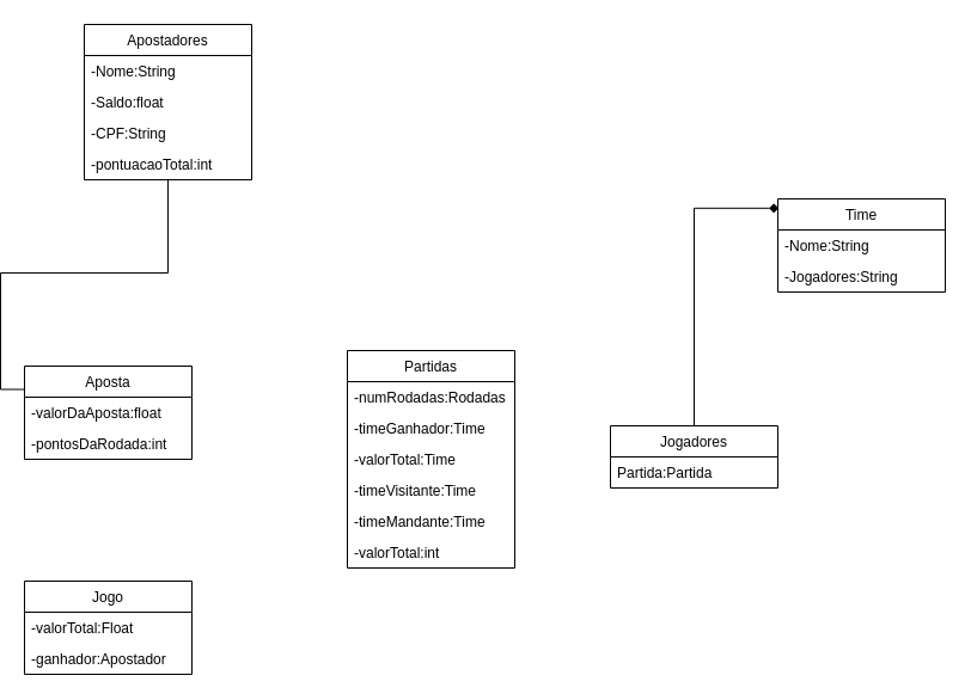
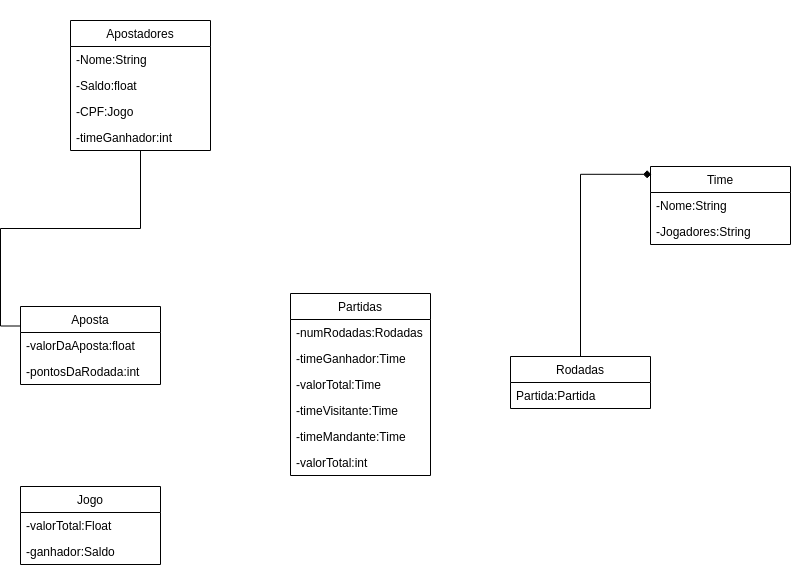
- <mxCell id="6" value="-CPF:String" style="text;strokeColor=none;fillColor=none;align=left;verticalAlign=top;spacingLeft=4;spacingRight=4;overflow=hidden;rotatable=0;points=[[0,0.5],[1,0.5]];portConstraint=eastwest;" parent="3" vertex="1"><mxGeometry y="78" width="140" height="26" as="geometry" /></mxCell>
+ <mxCell id="6" value="-CPF:Jogo" style="text;strokeColor=none;fillColor=none;align=left;verticalAlign=top;spacingLeft=4;spacingRight=4;overflow=hidden;rotatable=0;points=[[0,0.5],[1,0.5]];portConstraint=eastwest;" parent="3" vertex="1"><mxGeometry y="78" width="140" height="26" as="geometry" /></mxCell>
- <mxCell id="7" value="-pontuacaoTotal:int" style="text;strokeColor=none;fillColor=none;align=left;verticalAlign=top;spacingLeft=4;spacingRight=4;overflow=hidden;rotatable=0;points=[[0,0.5],[1,0.5]];portConstraint=eastwest;" parent="3" vertex="1"><mxGeometry y="104" width="140" height="26" as="geometry" /></mxCell>
+ <mxCell id="7" value="-timeGanhador:int" style="text;strokeColor=none;fillColor=none;align=left;verticalAlign=top;spacingLeft=4;spacingRight=4;overflow=hidden;rotatable=0;points=[[0,0.5],[1,0.5]];portConstraint=eastwest;" parent="3" vertex="1"><mxGeometry y="104" width="140" height="26" as="geometry" /></mxCell>
- <mxCell id="25" value="Jogadores" style="swimlane;fontStyle=0;childLayout=stackLayout;horizontal=1;startSize=26;fillColor=none;horizontalStack=0;resizeParent=1;resizeParentMax=0;resizeLast=0;collapsible=1;marginBottom=0;" parent="1" vertex="1"><mxGeometry x="510" y="356" width="140" height="52" as="geometry" /></mxCell>
+ <mxCell id="25" value="Rodadas" style="swimlane;fontStyle=0;childLayout=stackLayout;horizontal=1;startSize=26;fillColor=none;horizontalStack=0;resizeParent=1;resizeParentMax=0;resizeLast=0;collapsible=1;marginBottom=0;" parent="1" vertex="1"><mxGeometry x="510" y="356" width="140" height="52" as="geometry" /></mxCell>
- <mxCell id="23" value="-ganhador:Apostador" style="text;strokeColor=none;fillColor=none;align=left;verticalAlign=top;spacingLeft=4;spacingRight=4;overflow=hidden;rotatable=0;points=[[0,0.5],[1,0.5]];portConstraint=eastwest;" parent="21" vertex="1"><mxGeometry y="52" width="140" height="26" as="geometry" /></mxCell>
+ <mxCell id="23" value="-ganhador:Saldo" style="text;strokeColor=none;fillColor=none;align=left;verticalAlign=top;spacingLeft=4;spacingRight=4;overflow=hidden;rotatable=0;points=[[0,0.5],[1,0.5]];portConstraint=eastwest;" parent="21" vertex="1"><mxGeometry y="52" width="140" height="26" as="geometry" /></mxCell>
